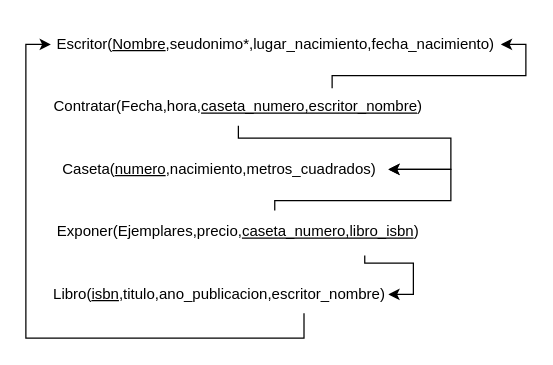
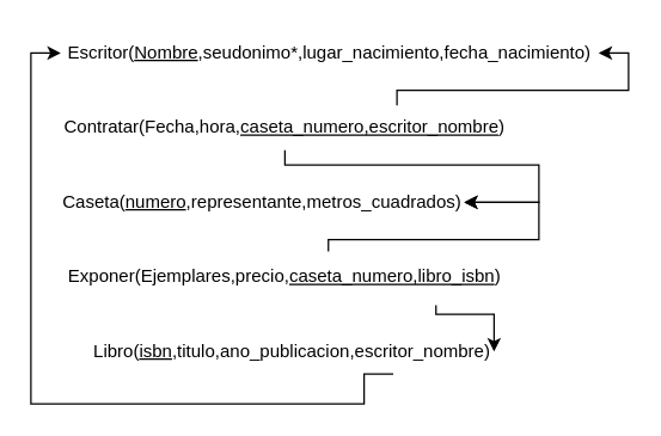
- <mxCell id="6" value="Caseta(&lt;u&gt;numero&lt;/u&gt;,nacimiento,metros_cuadrados)" style="text;html=1;strokeColor=none;fillColor=none;align=center;verticalAlign=middle;whiteSpace=wrap;rounded=0;" parent="1" vertex="1"><mxGeometry x="40" y="120" width="270" height="30" as="geometry" /></mxCell>
+ <mxCell id="6" value="Caseta(&lt;u&gt;numero&lt;/u&gt;,representante,metros_cuadrados)" style="text;html=1;strokeColor=none;fillColor=none;align=center;verticalAlign=middle;whiteSpace=wrap;rounded=0;" parent="1" vertex="1"><mxGeometry x="40" y="120" width="270" height="30" as="geometry" /></mxCell>
- <mxCell id="11" value="Libro(&lt;u&gt;isbn&lt;/u&gt;,titulo,ano_publicacion,escritor_nombre)" style="text;html=1;strokeColor=none;fillColor=none;align=center;verticalAlign=middle;whiteSpace=wrap;rounded=0;" parent="1" vertex="1"><mxGeometry x="40" y="220" width="270" height="30" as="geometry" /></mxCell>
+ <mxCell id="11" value="Libro(&lt;u&gt;isbn&lt;/u&gt;,titulo,ano_publicacion,escritor_nombre)" style="text;html=1;strokeColor=none;fillColor=none;align=center;verticalAlign=middle;whiteSpace=wrap;rounded=0;" parent="1" vertex="1"><mxGeometry x="60" y="220" width="270" height="30" as="geometry" /></mxCell>
